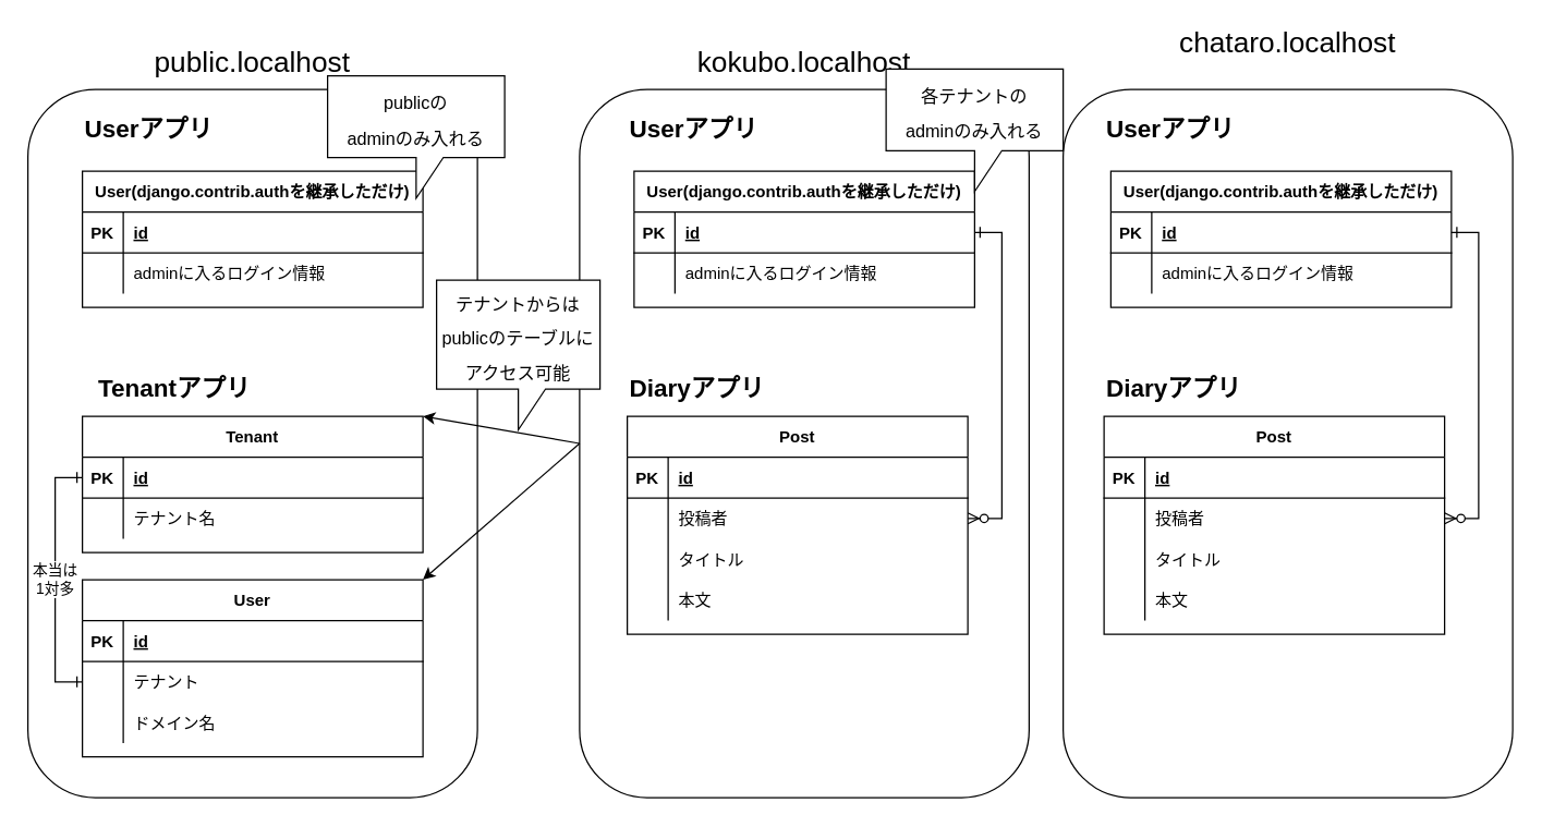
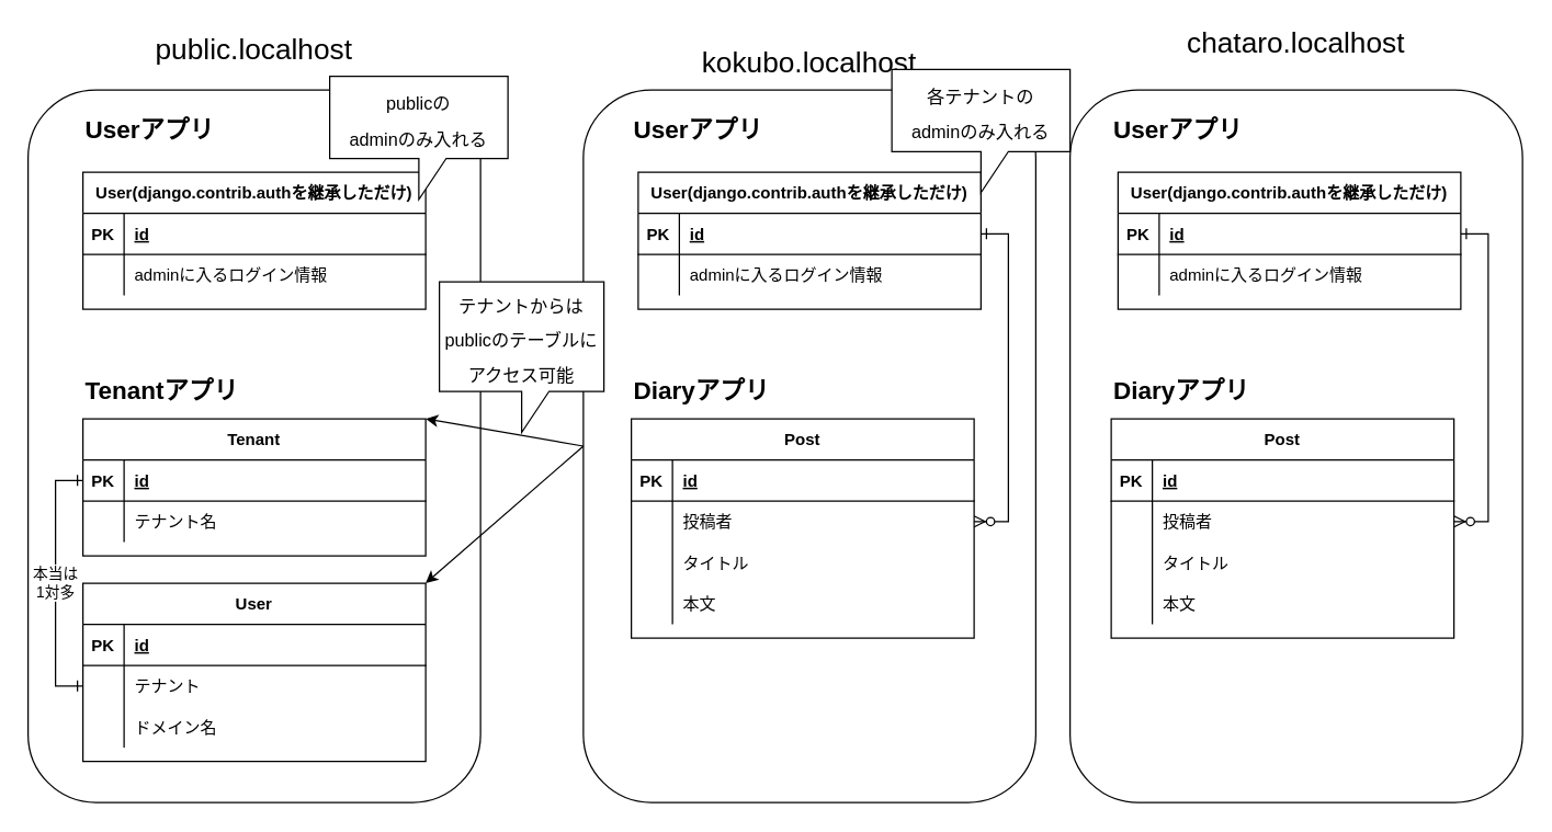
- <mxCell id="78" value="public.localhost" style="text;html=1;strokeColor=none;fillColor=none;align=center;verticalAlign=middle;whiteSpace=wrap;rounded=0;fontSize=21;" vertex="1" parent="1"><mxGeometry x="20" y="35" width="330" height="20" as="geometry" /></mxCell>
+ <mxCell id="78" value="public.localhost" style="text;html=1;strokeColor=none;fillColor=none;align=center;verticalAlign=middle;whiteSpace=wrap;rounded=0;fontSize=21;" vertex="1" parent="1"><mxGeometry x="20" y="25" width="330" height="20" as="geometry" /></mxCell>
- <mxCell id="20" value="&lt;b&gt;&lt;font style=&quot;font-size: 18px&quot;&gt;Tenantアプリ&lt;/font&gt;&lt;/b&gt;" style="text;html=1;strokeColor=none;fillColor=none;align=left;verticalAlign=middle;whiteSpace=wrap;rounded=0;" vertex="1" parent="1"><mxGeometry x="70" y="275" width="130" height="20" as="geometry" /></mxCell>
+ <mxCell id="20" value="&lt;b&gt;&lt;font style=&quot;font-size: 18px&quot;&gt;Tenantアプリ&lt;/font&gt;&lt;/b&gt;" style="text;html=1;strokeColor=none;fillColor=none;align=left;verticalAlign=middle;whiteSpace=wrap;rounded=0;" vertex="1" parent="1"><mxGeometry x="60" y="275" width="130" height="20" as="geometry" /></mxCell>
